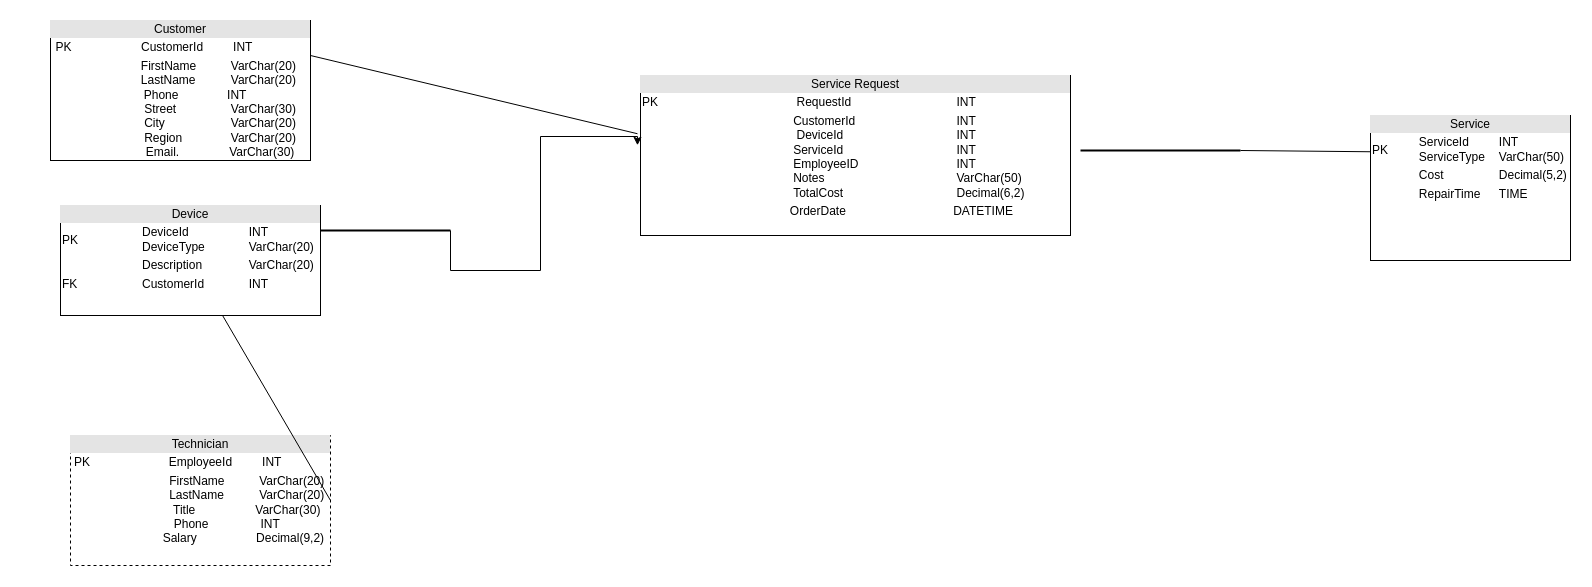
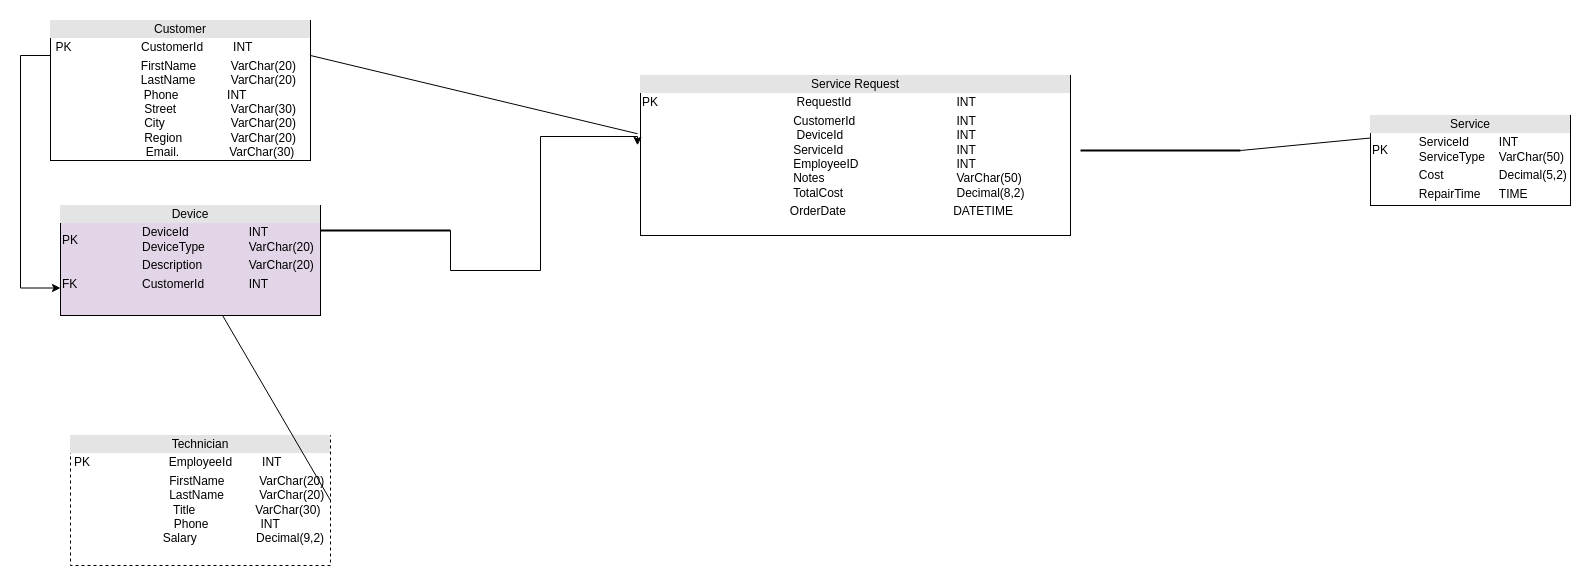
- <mxCell id="5" value="&lt;div style=&quot;text-align: center; box-sizing: border-box; width: 100%; background: rgb(228, 228, 228); padding: 2px;&quot;&gt;Service Request&lt;/div&gt;&lt;table style=&quot;width:100%;font-size:1em;&quot; cellpadding=&quot;2&quot; cellspacing=&quot;0&quot;&gt;&lt;tbody&gt;&lt;tr&gt;&lt;td&gt;PK&lt;br&gt;&lt;/td&gt;&lt;td&gt;&lt;blockquote style=&quot;margin: 0 0 0 40px; border: none; padding: 0px;&quot;&gt;&lt;span style=&quot;white-space: pre;&quot;&gt;&#09;&lt;/span&gt;&lt;span style=&quot;white-space: pre;&quot;&gt;&#09;&lt;span style=&quot;white-space: pre;&quot;&gt;&#09;&lt;/span&gt;&lt;/span&gt;RequestId&lt;span style=&quot;white-space: pre;&quot;&gt;&#09;&lt;/span&gt;&lt;span style=&quot;white-space: pre;&quot;&gt;&#09;&lt;/span&gt;&lt;span style=&quot;white-space: pre;&quot;&gt;&#09;&lt;/span&gt;&lt;span style=&quot;white-space: pre;&quot;&gt;&#09;&lt;/span&gt;INT&lt;/blockquote&gt;&lt;/td&gt;&lt;/tr&gt;&lt;tr&gt;&lt;td&gt;&lt;span style=&quot;white-space: pre;&quot;&gt;&#09;&lt;/span&gt;&lt;br&gt;&lt;/td&gt;&lt;td&gt;&lt;span style=&quot;white-space: pre;&quot;&gt;&#09;&lt;span style=&quot;white-space: pre;&quot;&gt;&#09;&lt;span style=&quot;white-space: pre;&quot;&gt;&#09;&lt;/span&gt;&lt;span style=&quot;white-space: pre;&quot;&gt;&#09;&lt;/span&gt; &lt;/span&gt;  C&lt;/span&gt;ustomerId&lt;span style=&quot;white-space: pre;&quot;&gt;&#09;&lt;/span&gt;&lt;span style=&quot;white-space: pre;&quot;&gt;&#09;&lt;/span&gt;&lt;span style=&quot;white-space: pre;&quot;&gt;&#09;&lt;/span&gt;&amp;nbsp; &amp;nbsp;&lt;span style=&quot;white-space: pre;&quot;&gt;&#09;&lt;/span&gt;&amp;nbsp; &amp;nbsp; INT&lt;br&gt;&lt;span style=&quot;white-space: pre;&quot;&gt;&lt;span style=&quot;white-space: pre;&quot;&gt;&#09;&lt;/span&gt;&lt;span style=&quot;white-space: pre;&quot;&gt;&#09;&lt;/span&gt;&lt;span style=&quot;white-space: pre;&quot;&gt;&#09;&lt;/span&gt;&lt;span style=&quot;white-space: pre;&quot;&gt;&#09;&lt;/span&gt;    DeviceId&lt;span style=&quot;white-space: pre;&quot;&gt;&#09;&lt;/span&gt;&lt;span style=&quot;white-space: pre;&quot;&gt;&#09;&lt;/span&gt;&lt;span style=&quot;white-space: pre;&quot;&gt;&#09;&lt;/span&gt;&lt;span style=&quot;white-space: pre;&quot;&gt;&#09;&lt;/span&gt;    INT&lt;/span&gt;&lt;span style=&quot;white-space: pre;&quot;&gt;&#09;&lt;/span&gt;&lt;br&gt;&lt;span style=&quot;white-space: pre;&quot;&gt;&lt;span style=&quot;white-space: pre;&quot;&gt;&#09;&lt;/span&gt;&lt;span style=&quot;white-space: pre;&quot;&gt;&#09;&lt;/span&gt;&lt;span style=&quot;white-space: pre;&quot;&gt;&#09;&lt;/span&gt;&lt;span style=&quot;white-space: pre;&quot;&gt;&#09;&lt;/span&gt;   ServiceId &lt;span style=&quot;white-space: pre;&quot;&gt;&#09;&lt;/span&gt;&lt;span style=&quot;white-space: pre;&quot;&gt;&#09;&lt;/span&gt;&lt;span style=&quot;white-space: pre;&quot;&gt;&#09;&lt;/span&gt;&lt;span style=&quot;white-space: pre;&quot;&gt;&#09;&lt;/span&gt;    INT&#09;&lt;br&gt;&lt;/span&gt;&lt;span style=&quot;white-space: pre;&quot;&gt;&lt;span style=&quot;white-space: pre;&quot;&gt;&#09;&lt;/span&gt;&lt;span style=&quot;white-space: pre;&quot;&gt;&#09;&lt;/span&gt;&lt;span style=&quot;white-space: pre;&quot;&gt;&#09;&lt;/span&gt;&lt;span style=&quot;white-space: pre;&quot;&gt;&#09;&lt;/span&gt;   EmployeeID&#09;&lt;span style=&quot;white-space: pre;&quot;&gt;&#09;&lt;/span&gt;&lt;span style=&quot;white-space: pre;&quot;&gt;&#09;&lt;/span&gt;&lt;span style=&quot;white-space: pre;&quot;&gt;&#09;&lt;/span&gt;    INT&lt;br&gt;&lt;/span&gt;&lt;span style=&quot;white-space: pre;&quot;&gt;&#09;&lt;/span&gt;&lt;span style=&quot;white-space: pre;&quot;&gt;&#09;&lt;/span&gt;&lt;span style=&quot;white-space: pre;&quot;&gt;&#09;&lt;/span&gt;&lt;span style=&quot;white-space: pre;&quot;&gt;&#09;&lt;/span&gt;&amp;nbsp; &amp;nbsp;Notes&amp;nbsp;&lt;span style=&quot;white-space: pre;&quot;&gt;&#09;&lt;/span&gt;&lt;span style=&quot;white-space: pre;&quot;&gt;&#09;&lt;/span&gt;&lt;span style=&quot;white-space: pre;&quot;&gt;&#09;&lt;/span&gt;&lt;span style=&quot;white-space: pre;&quot;&gt;&#09;&lt;/span&gt;&lt;span style=&quot;white-space: pre;&quot;&gt;&#09;&lt;/span&gt;&amp;nbsp; &amp;nbsp; VarChar(50)&lt;br&gt;&lt;span style=&quot;white-space: pre;&quot;&gt;&#09;&lt;/span&gt;&lt;span style=&quot;white-space: pre;&quot;&gt;&#09;&lt;/span&gt;&lt;span style=&quot;white-space: pre;&quot;&gt;&#09;&lt;/span&gt;&lt;span style=&quot;white-space: pre;&quot;&gt;&#09;&lt;/span&gt;&amp;nbsp; &amp;nbsp;TotalCost&lt;span style=&quot;white-space: pre;&quot;&gt;&#09;&lt;/span&gt;&lt;span style=&quot;white-space: pre;&quot;&gt;&#09;&lt;/span&gt;&lt;span style=&quot;white-space: pre;&quot;&gt;&#09;&lt;/span&gt;&lt;span style=&quot;white-space: pre;&quot;&gt;&#09;&lt;/span&gt;&amp;nbsp; &amp;nbsp; Decimal(6,2)&lt;br&gt;&lt;/td&gt;&lt;/tr&gt;&lt;tr&gt;&lt;td&gt;&lt;span style=&quot;white-space: pre;&quot;&gt;&#09;&lt;/span&gt;&lt;/td&gt;&lt;td&gt;&amp;nbsp; &amp;nbsp; &amp;nbsp; &amp;nbsp; &amp;nbsp; &amp;nbsp; &amp;nbsp; &amp;nbsp; &amp;nbsp; &amp;nbsp; &amp;nbsp; &amp;nbsp; &amp;nbsp; &amp;nbsp; &amp;nbsp; &amp;nbsp; &amp;nbsp; OrderDate&lt;span style=&quot;white-space: pre;&quot;&gt;&#09;&lt;/span&gt;&lt;span style=&quot;white-space: pre;&quot;&gt;&#09;&lt;/span&gt;&lt;span style=&quot;white-space: pre;&quot;&gt;&#09;&lt;/span&gt;&lt;span style=&quot;white-space: pre;&quot;&gt;&#09;&lt;/span&gt;&amp;nbsp; &amp;nbsp;DATETIME&lt;/td&gt;&lt;/tr&gt;&lt;/tbody&gt;&lt;/table&gt;&amp;nbsp;" style="verticalAlign=top;align=left;overflow=fill;html=1;" parent="1" vertex="1"><mxGeometry x="640" y="75" width="430" height="160" as="geometry" /></mxCell>
+ <mxCell id="5" value="&lt;div style=&quot;text-align: center; box-sizing: border-box; width: 100%; background: rgb(228, 228, 228); padding: 2px;&quot;&gt;Service Request&lt;/div&gt;&lt;table style=&quot;width:100%;font-size:1em;&quot; cellpadding=&quot;2&quot; cellspacing=&quot;0&quot;&gt;&lt;tbody&gt;&lt;tr&gt;&lt;td&gt;PK&lt;br&gt;&lt;/td&gt;&lt;td&gt;&lt;blockquote style=&quot;margin: 0 0 0 40px; border: none; padding: 0px;&quot;&gt;&lt;span style=&quot;white-space: pre;&quot;&gt;&#09;&lt;/span&gt;&lt;span style=&quot;white-space: pre;&quot;&gt;&#09;&lt;span style=&quot;white-space: pre;&quot;&gt;&#09;&lt;/span&gt;&lt;/span&gt;RequestId&lt;span style=&quot;white-space: pre;&quot;&gt;&#09;&lt;/span&gt;&lt;span style=&quot;white-space: pre;&quot;&gt;&#09;&lt;/span&gt;&lt;span style=&quot;white-space: pre;&quot;&gt;&#09;&lt;/span&gt;&lt;span style=&quot;white-space: pre;&quot;&gt;&#09;&lt;/span&gt;INT&lt;/blockquote&gt;&lt;/td&gt;&lt;/tr&gt;&lt;tr&gt;&lt;td&gt;&lt;span style=&quot;white-space: pre;&quot;&gt;&#09;&lt;/span&gt;&lt;br&gt;&lt;/td&gt;&lt;td&gt;&lt;span style=&quot;white-space: pre;&quot;&gt;&#09;&lt;span style=&quot;white-space: pre;&quot;&gt;&#09;&lt;span style=&quot;white-space: pre;&quot;&gt;&#09;&lt;/span&gt;&lt;span style=&quot;white-space: pre;&quot;&gt;&#09;&lt;/span&gt; &lt;/span&gt;  C&lt;/span&gt;ustomerId&lt;span style=&quot;white-space: pre;&quot;&gt;&#09;&lt;/span&gt;&lt;span style=&quot;white-space: pre;&quot;&gt;&#09;&lt;/span&gt;&lt;span style=&quot;white-space: pre;&quot;&gt;&#09;&lt;/span&gt;&amp;nbsp; &amp;nbsp;&lt;span style=&quot;white-space: pre;&quot;&gt;&#09;&lt;/span&gt;&amp;nbsp; &amp;nbsp; INT&lt;br&gt;&lt;span style=&quot;white-space: pre;&quot;&gt;&lt;span style=&quot;white-space: pre;&quot;&gt;&#09;&lt;/span&gt;&lt;span style=&quot;white-space: pre;&quot;&gt;&#09;&lt;/span&gt;&lt;span style=&quot;white-space: pre;&quot;&gt;&#09;&lt;/span&gt;&lt;span style=&quot;white-space: pre;&quot;&gt;&#09;&lt;/span&gt;    DeviceId&lt;span style=&quot;white-space: pre;&quot;&gt;&#09;&lt;/span&gt;&lt;span style=&quot;white-space: pre;&quot;&gt;&#09;&lt;/span&gt;&lt;span style=&quot;white-space: pre;&quot;&gt;&#09;&lt;/span&gt;&lt;span style=&quot;white-space: pre;&quot;&gt;&#09;&lt;/span&gt;    INT&lt;/span&gt;&lt;span style=&quot;white-space: pre;&quot;&gt;&#09;&lt;/span&gt;&lt;br&gt;&lt;span style=&quot;white-space: pre;&quot;&gt;&lt;span style=&quot;white-space: pre;&quot;&gt;&#09;&lt;/span&gt;&lt;span style=&quot;white-space: pre;&quot;&gt;&#09;&lt;/span&gt;&lt;span style=&quot;white-space: pre;&quot;&gt;&#09;&lt;/span&gt;&lt;span style=&quot;white-space: pre;&quot;&gt;&#09;&lt;/span&gt;   ServiceId &lt;span style=&quot;white-space: pre;&quot;&gt;&#09;&lt;/span&gt;&lt;span style=&quot;white-space: pre;&quot;&gt;&#09;&lt;/span&gt;&lt;span style=&quot;white-space: pre;&quot;&gt;&#09;&lt;/span&gt;&lt;span style=&quot;white-space: pre;&quot;&gt;&#09;&lt;/span&gt;    INT&#09;&lt;br&gt;&lt;/span&gt;&lt;span style=&quot;white-space: pre;&quot;&gt;&lt;span style=&quot;white-space: pre;&quot;&gt;&#09;&lt;/span&gt;&lt;span style=&quot;white-space: pre;&quot;&gt;&#09;&lt;/span&gt;&lt;span style=&quot;white-space: pre;&quot;&gt;&#09;&lt;/span&gt;&lt;span style=&quot;white-space: pre;&quot;&gt;&#09;&lt;/span&gt;   EmployeeID&#09;&lt;span style=&quot;white-space: pre;&quot;&gt;&#09;&lt;/span&gt;&lt;span style=&quot;white-space: pre;&quot;&gt;&#09;&lt;/span&gt;&lt;span style=&quot;white-space: pre;&quot;&gt;&#09;&lt;/span&gt;    INT&lt;br&gt;&lt;/span&gt;&lt;span style=&quot;white-space: pre;&quot;&gt;&#09;&lt;/span&gt;&lt;span style=&quot;white-space: pre;&quot;&gt;&#09;&lt;/span&gt;&lt;span style=&quot;white-space: pre;&quot;&gt;&#09;&lt;/span&gt;&lt;span style=&quot;white-space: pre;&quot;&gt;&#09;&lt;/span&gt;&amp;nbsp; &amp;nbsp;Notes&amp;nbsp;&lt;span style=&quot;white-space: pre;&quot;&gt;&#09;&lt;/span&gt;&lt;span style=&quot;white-space: pre;&quot;&gt;&#09;&lt;/span&gt;&lt;span style=&quot;white-space: pre;&quot;&gt;&#09;&lt;/span&gt;&lt;span style=&quot;white-space: pre;&quot;&gt;&#09;&lt;/span&gt;&lt;span style=&quot;white-space: pre;&quot;&gt;&#09;&lt;/span&gt;&amp;nbsp; &amp;nbsp; VarChar(50)&lt;br&gt;&lt;span style=&quot;white-space: pre;&quot;&gt;&#09;&lt;/span&gt;&lt;span style=&quot;white-space: pre;&quot;&gt;&#09;&lt;/span&gt;&lt;span style=&quot;white-space: pre;&quot;&gt;&#09;&lt;/span&gt;&lt;span style=&quot;white-space: pre;&quot;&gt;&#09;&lt;/span&gt;&amp;nbsp; &amp;nbsp;TotalCost&lt;span style=&quot;white-space: pre;&quot;&gt;&#09;&lt;/span&gt;&lt;span style=&quot;white-space: pre;&quot;&gt;&#09;&lt;/span&gt;&lt;span style=&quot;white-space: pre;&quot;&gt;&#09;&lt;/span&gt;&lt;span style=&quot;white-space: pre;&quot;&gt;&#09;&lt;/span&gt;&amp;nbsp; &amp;nbsp; Decimal(8,2)&lt;br&gt;&lt;/td&gt;&lt;/tr&gt;&lt;tr&gt;&lt;td&gt;&lt;span style=&quot;white-space: pre;&quot;&gt;&#09;&lt;/span&gt;&lt;/td&gt;&lt;td&gt;&amp;nbsp; &amp;nbsp; &amp;nbsp; &amp;nbsp; &amp;nbsp; &amp;nbsp; &amp;nbsp; &amp;nbsp; &amp;nbsp; &amp;nbsp; &amp;nbsp; &amp;nbsp; &amp;nbsp; &amp;nbsp; &amp;nbsp; &amp;nbsp; &amp;nbsp; OrderDate&lt;span style=&quot;white-space: pre;&quot;&gt;&#09;&lt;/span&gt;&lt;span style=&quot;white-space: pre;&quot;&gt;&#09;&lt;/span&gt;&lt;span style=&quot;white-space: pre;&quot;&gt;&#09;&lt;/span&gt;&lt;span style=&quot;white-space: pre;&quot;&gt;&#09;&lt;/span&gt;&amp;nbsp; &amp;nbsp;DATETIME&lt;/td&gt;&lt;/tr&gt;&lt;/tbody&gt;&lt;/table&gt;&amp;nbsp;" style="verticalAlign=top;align=left;overflow=fill;html=1;" parent="1" vertex="1"><mxGeometry x="640" y="75" width="430" height="160" as="geometry" /></mxCell>
+ <mxCell id="12" value="" style="edgeStyle=elbowEdgeStyle;elbow=horizontal;endArrow=classic;html=1;rounded=0;exitX=0;exitY=0.25;exitDx=0;exitDy=0;entryX=0;entryY=0.75;entryDx=0;entryDy=0;" parent="1" source="2" target="4" edge="1"><mxGeometry width="50" height="50" relative="1" as="geometry"><mxPoint x="40" y="275" as="sourcePoint" /><mxPoint x="20" y="245" as="targetPoint" /><Array as="points"><mxPoint x="20" y="275" /></Array></mxGeometry></mxCell>
- <mxCell id="6" value="&lt;div style=&quot;text-align: center; box-sizing: border-box; width: 100%; background: rgb(228, 228, 228); padding: 2px;&quot;&gt;Service&lt;/div&gt;&lt;table style=&quot;width:100%;font-size:1em;&quot; cellpadding=&quot;2&quot; cellspacing=&quot;0&quot;&gt;&lt;tbody&gt;&lt;tr&gt;&lt;td&gt;PK&lt;/td&gt;&lt;td&gt;&lt;span style=&quot;white-space: pre;&quot;&gt;&#09;&lt;/span&gt;ServiceId&lt;span style=&quot;white-space: pre;&quot;&gt;&#09;&lt;/span&gt;&lt;span style=&quot;white-space: pre;&quot;&gt;&#09;&lt;/span&gt;INT&lt;span style=&quot;white-space: pre;&quot;&gt;&#09;&lt;/span&gt;&lt;br&gt;&lt;span style=&quot;white-space: pre;&quot;&gt;&#09;&lt;/span&gt;ServiceType&lt;span style=&quot;white-space: pre;&quot;&gt;&#09;&lt;/span&gt;VarChar(50)&lt;br&gt;&lt;/td&gt;&lt;/tr&gt;&lt;tr&gt;&lt;td&gt;&lt;br&gt;&lt;/td&gt;&lt;td&gt;&lt;span style=&quot;white-space: pre;&quot;&gt;&#09;&lt;/span&gt;Cost&lt;span style=&quot;white-space: pre;&quot;&gt;&#09;&lt;/span&gt;&lt;span style=&quot;white-space: pre;&quot;&gt;&#09;&lt;/span&gt;&lt;span style=&quot;white-space: pre;&quot;&gt;&#09;&lt;/span&gt;Decimal(5,2)&lt;br&gt;&lt;/td&gt;&lt;/tr&gt;&lt;tr&gt;&lt;td&gt;&lt;/td&gt;&lt;td&gt;&lt;span style=&quot;white-space: pre;&quot;&gt;&#09;&lt;/span&gt;RepairTime&lt;span style=&quot;white-space: pre;&quot;&gt;&#09;&lt;/span&gt;TIME&lt;br&gt;&lt;/td&gt;&lt;/tr&gt;&lt;/tbody&gt;&lt;/table&gt;" style="verticalAlign=top;align=left;overflow=fill;html=1;" parent="1" vertex="1"><mxGeometry x="1370" y="115" width="200" height="145" as="geometry" /></mxCell>
+ <mxCell id="6" value="&lt;div style=&quot;text-align: center; box-sizing: border-box; width: 100%; background: rgb(228, 228, 228); padding: 2px;&quot;&gt;Service&lt;/div&gt;&lt;table style=&quot;width:100%;font-size:1em;&quot; cellpadding=&quot;2&quot; cellspacing=&quot;0&quot;&gt;&lt;tbody&gt;&lt;tr&gt;&lt;td&gt;PK&lt;/td&gt;&lt;td&gt;&lt;span style=&quot;white-space: pre;&quot;&gt;&#09;&lt;/span&gt;ServiceId&lt;span style=&quot;white-space: pre;&quot;&gt;&#09;&lt;/span&gt;&lt;span style=&quot;white-space: pre;&quot;&gt;&#09;&lt;/span&gt;INT&lt;span style=&quot;white-space: pre;&quot;&gt;&#09;&lt;/span&gt;&lt;br&gt;&lt;span style=&quot;white-space: pre;&quot;&gt;&#09;&lt;/span&gt;ServiceType&lt;span style=&quot;white-space: pre;&quot;&gt;&#09;&lt;/span&gt;VarChar(50)&lt;br&gt;&lt;/td&gt;&lt;/tr&gt;&lt;tr&gt;&lt;td&gt;&lt;br&gt;&lt;/td&gt;&lt;td&gt;&lt;span style=&quot;white-space: pre;&quot;&gt;&#09;&lt;/span&gt;Cost&lt;span style=&quot;white-space: pre;&quot;&gt;&#09;&lt;/span&gt;&lt;span style=&quot;white-space: pre;&quot;&gt;&#09;&lt;/span&gt;&lt;span style=&quot;white-space: pre;&quot;&gt;&#09;&lt;/span&gt;Decimal(5,2)&lt;br&gt;&lt;/td&gt;&lt;/tr&gt;&lt;tr&gt;&lt;td&gt;&lt;/td&gt;&lt;td&gt;&lt;span style=&quot;white-space: pre;&quot;&gt;&#09;&lt;/span&gt;RepairTime&lt;span style=&quot;white-space: pre;&quot;&gt;&#09;&lt;/span&gt;TIME&lt;br&gt;&lt;/td&gt;&lt;/tr&gt;&lt;/tbody&gt;&lt;/table&gt;" style="verticalAlign=top;align=left;overflow=fill;html=1;" parent="1" vertex="1"><mxGeometry x="1370" y="115" width="200" height="90" as="geometry" /></mxCell>
- <mxCell id="4" value="&lt;div style=&quot;text-align: center; box-sizing: border-box; width: 100%; background: rgb(228, 228, 228); padding: 2px;&quot;&gt;Device&lt;/div&gt;&lt;table style=&quot;width:100%;font-size:1em;&quot; cellpadding=&quot;2&quot; cellspacing=&quot;0&quot;&gt;&lt;tbody&gt;&lt;tr&gt;&lt;td&gt;PK&amp;nbsp;&amp;nbsp;&lt;/td&gt;&lt;td&gt;&lt;span style=&quot;white-space: pre;&quot;&gt;&#09;&lt;/span&gt;&lt;span style=&quot;white-space: pre;&quot;&gt;&#09;&lt;/span&gt;DeviceId&lt;span style=&quot;white-space: pre;&quot;&gt;&#09;&lt;/span&gt;&lt;span style=&quot;white-space: pre;&quot;&gt;&#09;&lt;/span&gt;&lt;span style=&quot;white-space: pre;&quot;&gt;&#09;&lt;/span&gt;INT&lt;br&gt;&lt;span style=&quot;white-space: pre;&quot;&gt;&#09;&lt;/span&gt;&lt;span style=&quot;white-space: pre;&quot;&gt;&#09;&lt;/span&gt;DeviceType&lt;span style=&quot;white-space: pre;&quot;&gt;&#09;&lt;/span&gt;&lt;span style=&quot;white-space: pre;&quot;&gt;&#09;&lt;/span&gt;VarChar(20)&lt;br&gt;&lt;/td&gt;&lt;/tr&gt;&lt;tr&gt;&lt;td&gt;&amp;nbsp;&lt;/td&gt;&lt;td&gt;&lt;span style=&quot;white-space: pre;&quot;&gt;&#09;&lt;/span&gt;&lt;span style=&quot;white-space: pre;&quot;&gt;&#09;&lt;/span&gt;Description&lt;span style=&quot;white-space: pre;&quot;&gt;&#09;&lt;/span&gt;&lt;span style=&quot;white-space: pre;&quot;&gt;&#09;&lt;/span&gt;VarChar(20)&lt;span style=&quot;white-space: pre;&quot;&gt;&#09;&lt;/span&gt;&lt;span style=&quot;white-space: pre;&quot;&gt;&#09;&lt;/span&gt;&lt;br&gt;&lt;/td&gt;&lt;/tr&gt;&lt;tr&gt;&lt;td&gt;FK&lt;/td&gt;&lt;td&gt;&lt;span style=&quot;white-space: pre;&quot;&gt;&#09;&lt;/span&gt;&lt;span style=&quot;white-space: pre;&quot;&gt;&#09;&lt;/span&gt;CustomerId&lt;span style=&quot;white-space: pre;&quot;&gt;&#09;&lt;/span&gt;&lt;span style=&quot;white-space: pre;&quot;&gt;&#09;&lt;/span&gt;INT&lt;br&gt;&lt;/td&gt;&lt;/tr&gt;&lt;/tbody&gt;&lt;/table&gt;" style="verticalAlign=top;align=left;overflow=fill;html=1;" parent="1" vertex="1"><mxGeometry x="60" y="205" width="260" height="110" as="geometry" /></mxCell>
+ <mxCell id="4" value="&lt;div style=&quot;text-align: center; box-sizing: border-box; width: 100%; background: rgb(228, 228, 228); padding: 2px;&quot;&gt;Device&lt;/div&gt;&lt;table style=&quot;width:100%;font-size:1em;&quot; cellpadding=&quot;2&quot; cellspacing=&quot;0&quot;&gt;&lt;tbody&gt;&lt;tr&gt;&lt;td&gt;PK&amp;nbsp;&amp;nbsp;&lt;/td&gt;&lt;td&gt;&lt;span style=&quot;white-space: pre;&quot;&gt;&#09;&lt;/span&gt;&lt;span style=&quot;white-space: pre;&quot;&gt;&#09;&lt;/span&gt;DeviceId&lt;span style=&quot;white-space: pre;&quot;&gt;&#09;&lt;/span&gt;&lt;span style=&quot;white-space: pre;&quot;&gt;&#09;&lt;/span&gt;&lt;span style=&quot;white-space: pre;&quot;&gt;&#09;&lt;/span&gt;INT&lt;br&gt;&lt;span style=&quot;white-space: pre;&quot;&gt;&#09;&lt;/span&gt;&lt;span style=&quot;white-space: pre;&quot;&gt;&#09;&lt;/span&gt;DeviceType&lt;span style=&quot;white-space: pre;&quot;&gt;&#09;&lt;/span&gt;&lt;span style=&quot;white-space: pre;&quot;&gt;&#09;&lt;/span&gt;VarChar(20)&lt;br&gt;&lt;/td&gt;&lt;/tr&gt;&lt;tr&gt;&lt;td&gt;&amp;nbsp;&lt;/td&gt;&lt;td&gt;&lt;span style=&quot;white-space: pre;&quot;&gt;&#09;&lt;/span&gt;&lt;span style=&quot;white-space: pre;&quot;&gt;&#09;&lt;/span&gt;Description&lt;span style=&quot;white-space: pre;&quot;&gt;&#09;&lt;/span&gt;&lt;span style=&quot;white-space: pre;&quot;&gt;&#09;&lt;/span&gt;VarChar(20)&lt;span style=&quot;white-space: pre;&quot;&gt;&#09;&lt;/span&gt;&lt;span style=&quot;white-space: pre;&quot;&gt;&#09;&lt;/span&gt;&lt;br&gt;&lt;/td&gt;&lt;/tr&gt;&lt;tr&gt;&lt;td&gt;FK&lt;/td&gt;&lt;td&gt;&lt;span style=&quot;white-space: pre;&quot;&gt;&#09;&lt;/span&gt;&lt;span style=&quot;white-space: pre;&quot;&gt;&#09;&lt;/span&gt;CustomerId&lt;span style=&quot;white-space: pre;&quot;&gt;&#09;&lt;/span&gt;&lt;span style=&quot;white-space: pre;&quot;&gt;&#09;&lt;/span&gt;INT&lt;br&gt;&lt;/td&gt;&lt;/tr&gt;&lt;/tbody&gt;&lt;/table&gt;" style="verticalAlign=top;align=left;overflow=fill;html=1;fillColor=#e1d5e7;" parent="1" vertex="1"><mxGeometry x="60" y="205" width="260" height="110" as="geometry" /></mxCell>
